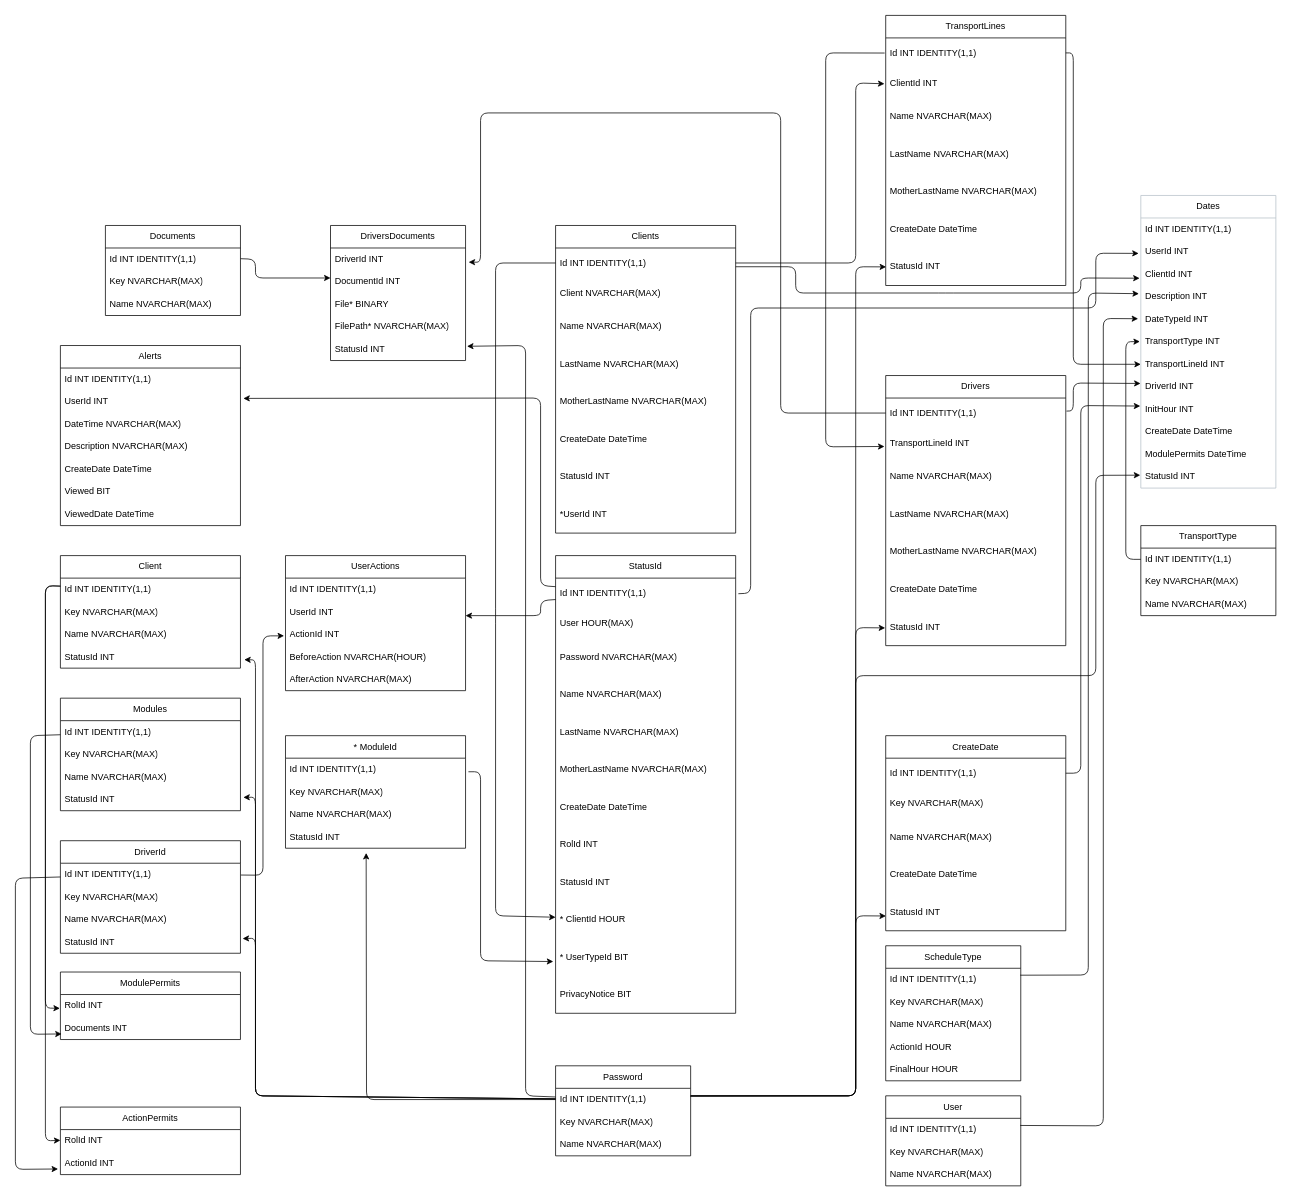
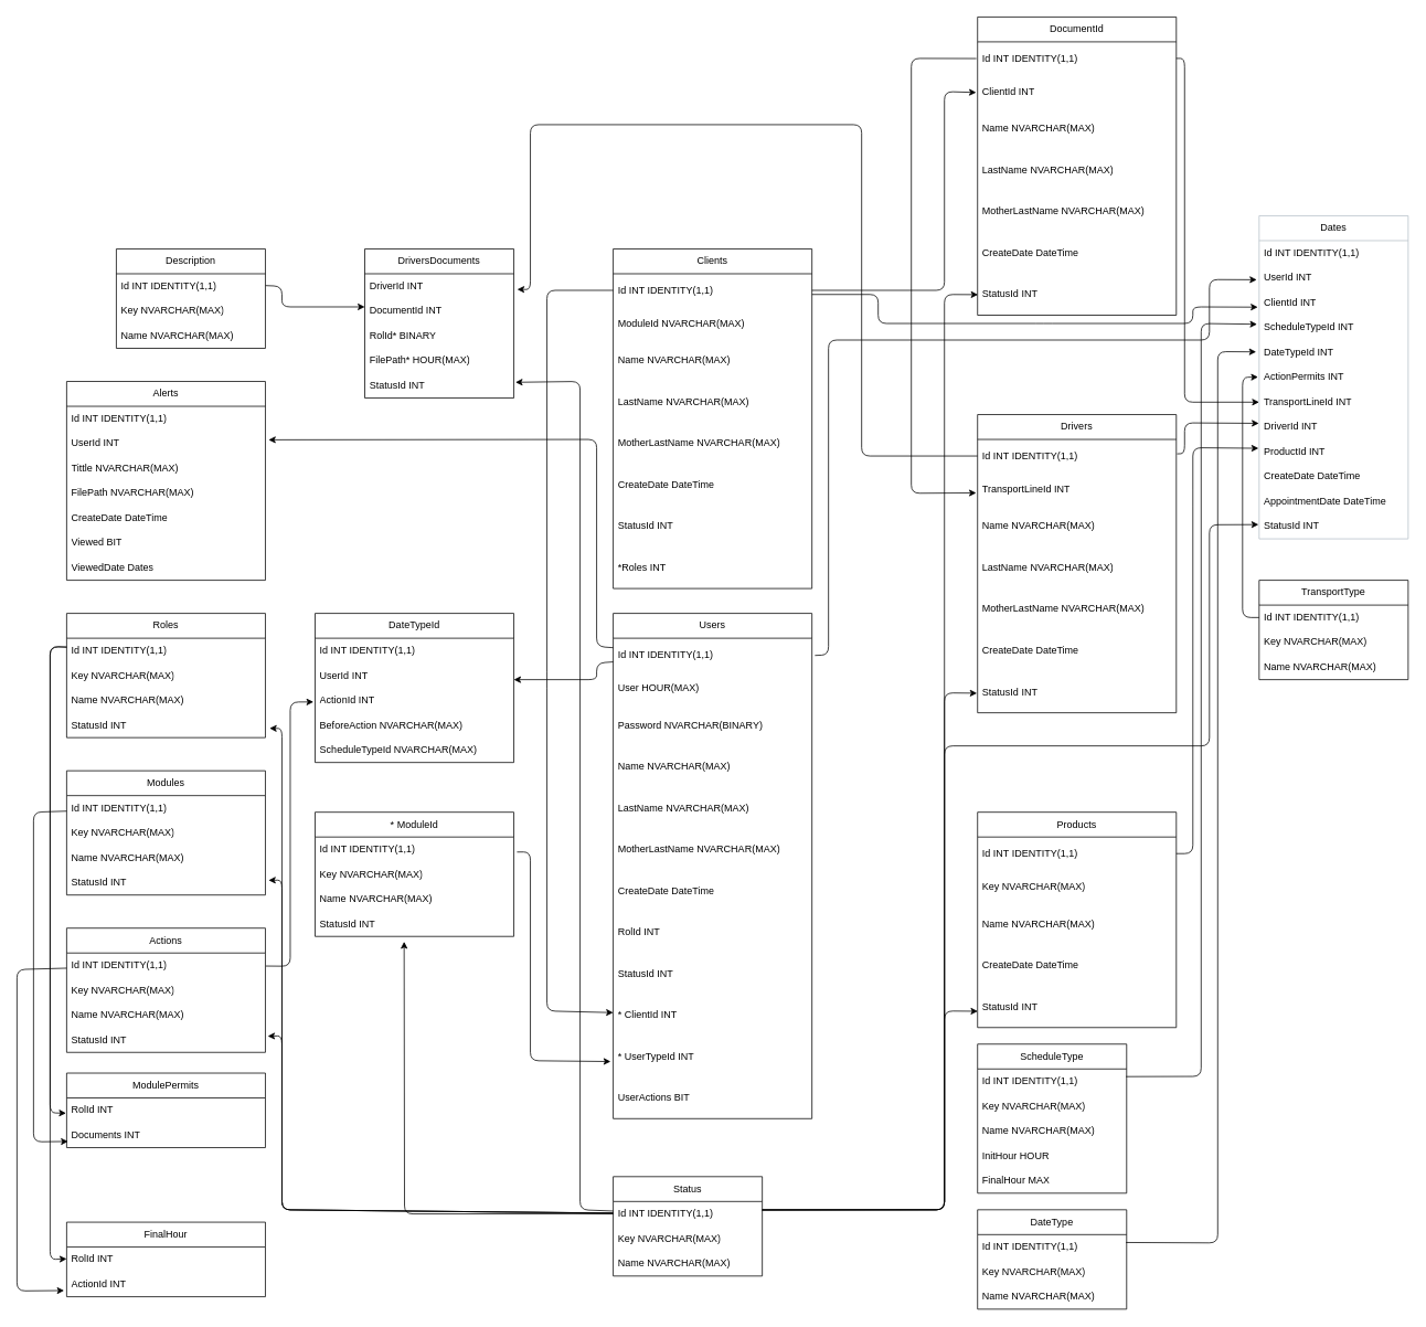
- <mxCell id="60" value="TransportLines" style="swimlane;fontStyle=0;childLayout=stackLayout;horizontal=1;startSize=30;horizontalStack=0;resizeParent=1;resizeParentMax=0;resizeLast=0;collapsible=1;marginBottom=0;whiteSpace=wrap;html=1;" parent="1" vertex="1"><mxGeometry x="1180" y="20" width="240" height="360" as="geometry" /></mxCell>
+ <mxCell id="60" value="DocumentId" style="swimlane;fontStyle=0;childLayout=stackLayout;horizontal=1;startSize=30;horizontalStack=0;resizeParent=1;resizeParentMax=0;resizeLast=0;collapsible=1;marginBottom=0;whiteSpace=wrap;html=1;" parent="1" vertex="1"><mxGeometry x="1180" y="20" width="240" height="360" as="geometry" /></mxCell>
- <mxCell id="114" value="Documents" style="swimlane;fontStyle=0;childLayout=stackLayout;horizontal=1;startSize=30;horizontalStack=0;resizeParent=1;resizeParentMax=0;resizeLast=0;collapsible=1;marginBottom=0;whiteSpace=wrap;html=1;" parent="1" vertex="1"><mxGeometry x="140" y="300" width="180" height="120" as="geometry" /></mxCell>
+ <mxCell id="114" value="Description" style="swimlane;fontStyle=0;childLayout=stackLayout;horizontal=1;startSize=30;horizontalStack=0;resizeParent=1;resizeParentMax=0;resizeLast=0;collapsible=1;marginBottom=0;whiteSpace=wrap;html=1;" parent="1" vertex="1"><mxGeometry x="140" y="300" width="180" height="120" as="geometry" /></mxCell>
- <mxCell id="42" value="Client NVARCHAR(MAX)" style="text;strokeColor=none;fillColor=none;align=left;verticalAlign=middle;spacingLeft=4;spacingRight=4;overflow=hidden;points=[[0,0.5],[1,0.5]];portConstraint=eastwest;rotatable=0;whiteSpace=wrap;html=1;" parent="40" vertex="1"><mxGeometry y="70" width="240" height="40" as="geometry" /></mxCell>
+ <mxCell id="42" value="ModuleId NVARCHAR(MAX)" style="text;strokeColor=none;fillColor=none;align=left;verticalAlign=middle;spacingLeft=4;spacingRight=4;overflow=hidden;points=[[0,0.5],[1,0.5]];portConstraint=eastwest;rotatable=0;whiteSpace=wrap;html=1;" parent="40" vertex="1"><mxGeometry y="70" width="240" height="40" as="geometry" /></mxCell>
- <mxCell id="105" value="Description INT" style="text;strokeColor=none;fillColor=none;align=left;verticalAlign=middle;spacingLeft=4;spacingRight=4;overflow=hidden;points=[[0,0.5],[1,0.5]];portConstraint=eastwest;rotatable=0;whiteSpace=wrap;html=1;" parent="101" vertex="1"><mxGeometry y="120" width="180" height="30" as="geometry" /></mxCell>
+ <mxCell id="105" value="ScheduleTypeId INT" style="text;strokeColor=none;fillColor=none;align=left;verticalAlign=middle;spacingLeft=4;spacingRight=4;overflow=hidden;points=[[0,0.5],[1,0.5]];portConstraint=eastwest;rotatable=0;whiteSpace=wrap;html=1;" parent="101" vertex="1"><mxGeometry y="120" width="180" height="30" as="geometry" /></mxCell>
- <mxCell id="121" value="File* BINARY" style="text;strokeColor=none;fillColor=none;align=left;verticalAlign=middle;spacingLeft=4;spacingRight=4;overflow=hidden;points=[[0,0.5],[1,0.5]];portConstraint=eastwest;rotatable=0;whiteSpace=wrap;html=1;" parent="118" vertex="1"><mxGeometry y="90" width="180" height="30" as="geometry" /></mxCell>
+ <mxCell id="121" value="RolId* BINARY" style="text;strokeColor=none;fillColor=none;align=left;verticalAlign=middle;spacingLeft=4;spacingRight=4;overflow=hidden;points=[[0,0.5],[1,0.5]];portConstraint=eastwest;rotatable=0;whiteSpace=wrap;html=1;" parent="118" vertex="1"><mxGeometry y="90" width="180" height="30" as="geometry" /></mxCell>
- <mxCell id="122" value="FilePath* NVARCHAR(MAX)" style="text;strokeColor=none;fillColor=none;align=left;verticalAlign=middle;spacingLeft=4;spacingRight=4;overflow=hidden;points=[[0,0.5],[1,0.5]];portConstraint=eastwest;rotatable=0;whiteSpace=wrap;html=1;" parent="118" vertex="1"><mxGeometry y="120" width="180" height="30" as="geometry" /></mxCell>
+ <mxCell id="122" value="FilePath* HOUR(MAX)" style="text;strokeColor=none;fillColor=none;align=left;verticalAlign=middle;spacingLeft=4;spacingRight=4;overflow=hidden;points=[[0,0.5],[1,0.5]];portConstraint=eastwest;rotatable=0;whiteSpace=wrap;html=1;" parent="118" vertex="1"><mxGeometry y="120" width="180" height="30" as="geometry" /></mxCell>
- <mxCell id="107" value="TransportType INT" style="text;strokeColor=none;fillColor=none;align=left;verticalAlign=middle;spacingLeft=4;spacingRight=4;overflow=hidden;points=[[0,0.5],[1,0.5]];portConstraint=eastwest;rotatable=0;whiteSpace=wrap;html=1;" parent="101" vertex="1"><mxGeometry y="180" width="180" height="30" as="geometry" /></mxCell>
+ <mxCell id="107" value="ActionPermits INT" style="text;strokeColor=none;fillColor=none;align=left;verticalAlign=middle;spacingLeft=4;spacingRight=4;overflow=hidden;points=[[0,0.5],[1,0.5]];portConstraint=eastwest;rotatable=0;whiteSpace=wrap;html=1;" parent="101" vertex="1"><mxGeometry y="180" width="180" height="30" as="geometry" /></mxCell>
- <mxCell id="110" value="InitHour INT" style="text;strokeColor=none;fillColor=none;align=left;verticalAlign=middle;spacingLeft=4;spacingRight=4;overflow=hidden;points=[[0,0.5],[1,0.5]];portConstraint=eastwest;rotatable=0;whiteSpace=wrap;html=1;" parent="101" vertex="1"><mxGeometry y="270" width="180" height="30" as="geometry" /></mxCell>
+ <mxCell id="110" value="ProductId INT" style="text;strokeColor=none;fillColor=none;align=left;verticalAlign=middle;spacingLeft=4;spacingRight=4;overflow=hidden;points=[[0,0.5],[1,0.5]];portConstraint=eastwest;rotatable=0;whiteSpace=wrap;html=1;" parent="101" vertex="1"><mxGeometry y="270" width="180" height="30" as="geometry" /></mxCell>
- <mxCell id="79" value="DateTime NVARCHAR(MAX)" style="text;strokeColor=none;fillColor=none;align=left;verticalAlign=middle;spacingLeft=4;spacingRight=4;overflow=hidden;points=[[0,0.5],[1,0.5]];portConstraint=eastwest;rotatable=0;whiteSpace=wrap;html=1;" parent="76" vertex="1"><mxGeometry y="90" width="240" height="30" as="geometry" /></mxCell>
+ <mxCell id="79" value="Tittle NVARCHAR(MAX)" style="text;strokeColor=none;fillColor=none;align=left;verticalAlign=middle;spacingLeft=4;spacingRight=4;overflow=hidden;points=[[0,0.5],[1,0.5]];portConstraint=eastwest;rotatable=0;whiteSpace=wrap;html=1;" parent="76" vertex="1"><mxGeometry y="90" width="240" height="30" as="geometry" /></mxCell>
- <mxCell id="80" value="Description NVARCHAR(MAX)" style="text;strokeColor=none;fillColor=none;align=left;verticalAlign=middle;spacingLeft=4;spacingRight=4;overflow=hidden;points=[[0,0.5],[1,0.5]];portConstraint=eastwest;rotatable=0;whiteSpace=wrap;html=1;" parent="76" vertex="1"><mxGeometry y="120" width="240" height="30" as="geometry" /></mxCell>
+ <mxCell id="80" value="FilePath NVARCHAR(MAX)" style="text;strokeColor=none;fillColor=none;align=left;verticalAlign=middle;spacingLeft=4;spacingRight=4;overflow=hidden;points=[[0,0.5],[1,0.5]];portConstraint=eastwest;rotatable=0;whiteSpace=wrap;html=1;" parent="76" vertex="1"><mxGeometry y="120" width="240" height="30" as="geometry" /></mxCell>
- <mxCell id="112" value="ModulePermits DateTime" style="text;strokeColor=none;fillColor=none;align=left;verticalAlign=middle;spacingLeft=4;spacingRight=4;overflow=hidden;points=[[0,0.5],[1,0.5]];portConstraint=eastwest;rotatable=0;whiteSpace=wrap;html=1;" parent="101" vertex="1"><mxGeometry y="330" width="180" height="30" as="geometry" /></mxCell>
+ <mxCell id="112" value="AppointmentDate DateTime" style="text;strokeColor=none;fillColor=none;align=left;verticalAlign=middle;spacingLeft=4;spacingRight=4;overflow=hidden;points=[[0,0.5],[1,0.5]];portConstraint=eastwest;rotatable=0;whiteSpace=wrap;html=1;" parent="101" vertex="1"><mxGeometry y="330" width="180" height="30" as="geometry" /></mxCell>
- <mxCell id="83" value="ViewedDate DateTime" style="text;strokeColor=none;fillColor=none;align=left;verticalAlign=middle;spacingLeft=4;spacingRight=4;overflow=hidden;points=[[0,0.5],[1,0.5]];portConstraint=eastwest;rotatable=0;whiteSpace=wrap;html=1;" parent="76" vertex="1"><mxGeometry y="210" width="240" height="30" as="geometry" /></mxCell>
+ <mxCell id="83" value="ViewedDate Dates" style="text;strokeColor=none;fillColor=none;align=left;verticalAlign=middle;spacingLeft=4;spacingRight=4;overflow=hidden;points=[[0,0.5],[1,0.5]];portConstraint=eastwest;rotatable=0;whiteSpace=wrap;html=1;" parent="76" vertex="1"><mxGeometry y="210" width="240" height="30" as="geometry" /></mxCell>
- <mxCell id="48" value="*UserId INT" style="text;strokeColor=none;fillColor=none;align=left;verticalAlign=middle;spacingLeft=4;spacingRight=4;overflow=hidden;points=[[0,0.5],[1,0.5]];portConstraint=eastwest;rotatable=0;whiteSpace=wrap;html=1;" parent="40" vertex="1"><mxGeometry y="360" width="240" height="50" as="geometry" /></mxCell>
+ <mxCell id="48" value="*Roles INT" style="text;strokeColor=none;fillColor=none;align=left;verticalAlign=middle;spacingLeft=4;spacingRight=4;overflow=hidden;points=[[0,0.5],[1,0.5]];portConstraint=eastwest;rotatable=0;whiteSpace=wrap;html=1;" parent="40" vertex="1"><mxGeometry y="360" width="240" height="50" as="geometry" /></mxCell>
- <mxCell id="15" value="Client" style="swimlane;fontStyle=0;childLayout=stackLayout;horizontal=1;startSize=30;horizontalStack=0;resizeParent=1;resizeParentMax=0;resizeLast=0;collapsible=1;marginBottom=0;whiteSpace=wrap;html=1;" parent="1" vertex="1"><mxGeometry x="80" y="740" width="240" height="150" as="geometry" /></mxCell>
+ <mxCell id="15" value="Roles" style="swimlane;fontStyle=0;childLayout=stackLayout;horizontal=1;startSize=30;horizontalStack=0;resizeParent=1;resizeParentMax=0;resizeLast=0;collapsible=1;marginBottom=0;whiteSpace=wrap;html=1;" parent="1" vertex="1"><mxGeometry x="80" y="740" width="240" height="150" as="geometry" /></mxCell>
- <mxCell id="54" value="UserActions" style="swimlane;fontStyle=0;childLayout=stackLayout;horizontal=1;startSize=30;horizontalStack=0;resizeParent=1;resizeParentMax=0;resizeLast=0;collapsible=1;marginBottom=0;whiteSpace=wrap;html=1;" parent="1" vertex="1"><mxGeometry x="380" y="740" width="240" height="180" as="geometry" /></mxCell>
+ <mxCell id="54" value="DateTypeId" style="swimlane;fontStyle=0;childLayout=stackLayout;horizontal=1;startSize=30;horizontalStack=0;resizeParent=1;resizeParentMax=0;resizeLast=0;collapsible=1;marginBottom=0;whiteSpace=wrap;html=1;" parent="1" vertex="1"><mxGeometry x="380" y="740" width="240" height="180" as="geometry" /></mxCell>
- <mxCell id="2" value="StatusId" style="swimlane;fontStyle=0;childLayout=stackLayout;horizontal=1;startSize=30;horizontalStack=0;resizeParent=1;resizeParentMax=0;resizeLast=0;collapsible=1;marginBottom=0;whiteSpace=wrap;html=1;" parent="1" vertex="1"><mxGeometry x="740" y="740" width="240" height="610" as="geometry" /></mxCell>
+ <mxCell id="2" value="Users" style="swimlane;fontStyle=0;childLayout=stackLayout;horizontal=1;startSize=30;horizontalStack=0;resizeParent=1;resizeParentMax=0;resizeLast=0;collapsible=1;marginBottom=0;whiteSpace=wrap;html=1;" parent="1" vertex="1"><mxGeometry x="740" y="740" width="240" height="610" as="geometry" /></mxCell>
- <mxCell id="58" value="BeforeAction NVARCHAR(HOUR)" style="text;strokeColor=none;fillColor=none;align=left;verticalAlign=middle;spacingLeft=4;spacingRight=4;overflow=hidden;points=[[0,0.5],[1,0.5]];portConstraint=eastwest;rotatable=0;whiteSpace=wrap;html=1;" parent="54" vertex="1"><mxGeometry y="120" width="240" height="30" as="geometry" /></mxCell>
+ <mxCell id="58" value="BeforeAction NVARCHAR(MAX)" style="text;strokeColor=none;fillColor=none;align=left;verticalAlign=middle;spacingLeft=4;spacingRight=4;overflow=hidden;points=[[0,0.5],[1,0.5]];portConstraint=eastwest;rotatable=0;whiteSpace=wrap;html=1;" parent="54" vertex="1"><mxGeometry y="120" width="240" height="30" as="geometry" /></mxCell>
- <mxCell id="5" value="Password NVARCHAR(MAX)" style="text;strokeColor=none;fillColor=none;align=left;verticalAlign=middle;spacingLeft=4;spacingRight=4;overflow=hidden;points=[[0,0.5],[1,0.5]];portConstraint=eastwest;rotatable=0;whiteSpace=wrap;html=1;" parent="2" vertex="1"><mxGeometry y="110" width="240" height="50" as="geometry" /></mxCell>
+ <mxCell id="5" value="Password NVARCHAR(BINARY)" style="text;strokeColor=none;fillColor=none;align=left;verticalAlign=middle;spacingLeft=4;spacingRight=4;overflow=hidden;points=[[0,0.5],[1,0.5]];portConstraint=eastwest;rotatable=0;whiteSpace=wrap;html=1;" parent="2" vertex="1"><mxGeometry y="110" width="240" height="50" as="geometry" /></mxCell>
- <mxCell id="59" value="AfterAction NVARCHAR(MAX)" style="text;strokeColor=none;fillColor=none;align=left;verticalAlign=middle;spacingLeft=4;spacingRight=4;overflow=hidden;points=[[0,0.5],[1,0.5]];portConstraint=eastwest;rotatable=0;whiteSpace=wrap;html=1;" parent="54" vertex="1"><mxGeometry y="150" width="240" height="30" as="geometry" /></mxCell>
+ <mxCell id="59" value="ScheduleTypeId NVARCHAR(MAX)" style="text;strokeColor=none;fillColor=none;align=left;verticalAlign=middle;spacingLeft=4;spacingRight=4;overflow=hidden;points=[[0,0.5],[1,0.5]];portConstraint=eastwest;rotatable=0;whiteSpace=wrap;html=1;" parent="54" vertex="1"><mxGeometry y="150" width="240" height="30" as="geometry" /></mxCell>
- <mxCell id="90" value="CreateDate" style="swimlane;fontStyle=0;childLayout=stackLayout;horizontal=1;startSize=30;horizontalStack=0;resizeParent=1;resizeParentMax=0;resizeLast=0;collapsible=1;marginBottom=0;whiteSpace=wrap;html=1;" parent="1" vertex="1"><mxGeometry x="1180" y="980" width="240" height="260" as="geometry" /></mxCell>
+ <mxCell id="90" value="Products" style="swimlane;fontStyle=0;childLayout=stackLayout;horizontal=1;startSize=30;horizontalStack=0;resizeParent=1;resizeParentMax=0;resizeLast=0;collapsible=1;marginBottom=0;whiteSpace=wrap;html=1;" parent="1" vertex="1"><mxGeometry x="1180" y="980" width="240" height="260" as="geometry" /></mxCell>
- <mxCell id="32" value="DriverId" style="swimlane;fontStyle=0;childLayout=stackLayout;horizontal=1;startSize=30;horizontalStack=0;resizeParent=1;resizeParentMax=0;resizeLast=0;collapsible=1;marginBottom=0;whiteSpace=wrap;html=1;" parent="1" vertex="1"><mxGeometry x="80" y="1120" width="240" height="150" as="geometry" /></mxCell>
+ <mxCell id="32" value="Actions" style="swimlane;fontStyle=0;childLayout=stackLayout;horizontal=1;startSize=30;horizontalStack=0;resizeParent=1;resizeParentMax=0;resizeLast=0;collapsible=1;marginBottom=0;whiteSpace=wrap;html=1;" parent="1" vertex="1"><mxGeometry x="80" y="1120" width="240" height="150" as="geometry" /></mxCell>
- <mxCell id="12" value="* ClientId HOUR" style="text;fillColor=none;align=left;verticalAlign=middle;spacingLeft=4;spacingRight=4;overflow=hidden;points=[[0,0.5],[1,0.5]];portConstraint=eastwest;rotatable=0;whiteSpace=wrap;html=1;" parent="2" vertex="1"><mxGeometry y="460" width="240" height="50" as="geometry" /></mxCell>
+ <mxCell id="12" value="* ClientId INT" style="text;fillColor=none;align=left;verticalAlign=middle;spacingLeft=4;spacingRight=4;overflow=hidden;points=[[0,0.5],[1,0.5]];portConstraint=eastwest;rotatable=0;whiteSpace=wrap;html=1;" parent="2" vertex="1"><mxGeometry y="460" width="240" height="50" as="geometry" /></mxCell>
- <mxCell id="13" value="* UserTypeId BIT" style="text;align=left;verticalAlign=middle;spacingLeft=4;spacingRight=4;overflow=hidden;points=[[0,0.5],[1,0.5]];portConstraint=eastwest;rotatable=0;whiteSpace=wrap;html=1;" parent="2" vertex="1"><mxGeometry y="510" width="240" height="50" as="geometry" /></mxCell>
+ <mxCell id="13" value="* UserTypeId INT" style="text;align=left;verticalAlign=middle;spacingLeft=4;spacingRight=4;overflow=hidden;points=[[0,0.5],[1,0.5]];portConstraint=eastwest;rotatable=0;whiteSpace=wrap;html=1;" parent="2" vertex="1"><mxGeometry y="510" width="240" height="50" as="geometry" /></mxCell>
- <mxCell id="14" value="PrivacyNotice BIT" style="text;align=left;verticalAlign=middle;spacingLeft=4;spacingRight=4;overflow=hidden;points=[[0,0.5],[1,0.5]];portConstraint=eastwest;rotatable=0;whiteSpace=wrap;html=1;" parent="2" vertex="1"><mxGeometry y="560" width="240" height="50" as="geometry" /></mxCell>
+ <mxCell id="14" value="UserActions BIT" style="text;align=left;verticalAlign=middle;spacingLeft=4;spacingRight=4;overflow=hidden;points=[[0,0.5],[1,0.5]];portConstraint=eastwest;rotatable=0;whiteSpace=wrap;html=1;" parent="2" vertex="1"><mxGeometry y="560" width="240" height="50" as="geometry" /></mxCell>
- <mxCell id="88" value="ActionId HOUR" style="text;strokeColor=none;fillColor=none;align=left;verticalAlign=middle;spacingLeft=4;spacingRight=4;overflow=hidden;points=[[0,0.5],[1,0.5]];portConstraint=eastwest;rotatable=0;whiteSpace=wrap;html=1;" parent="84" vertex="1"><mxGeometry y="120" width="180" height="30" as="geometry" /></mxCell>
+ <mxCell id="88" value="InitHour HOUR" style="text;strokeColor=none;fillColor=none;align=left;verticalAlign=middle;spacingLeft=4;spacingRight=4;overflow=hidden;points=[[0,0.5],[1,0.5]];portConstraint=eastwest;rotatable=0;whiteSpace=wrap;html=1;" parent="84" vertex="1"><mxGeometry y="120" width="180" height="30" as="geometry" /></mxCell>
- <mxCell id="89" value="FinalHour HOUR" style="text;strokeColor=none;fillColor=none;align=left;verticalAlign=middle;spacingLeft=4;spacingRight=4;overflow=hidden;points=[[0,0.5],[1,0.5]];portConstraint=eastwest;rotatable=0;whiteSpace=wrap;html=1;" parent="84" vertex="1"><mxGeometry y="150" width="180" height="30" as="geometry" /></mxCell>
+ <mxCell id="89" value="FinalHour MAX" style="text;strokeColor=none;fillColor=none;align=left;verticalAlign=middle;spacingLeft=4;spacingRight=4;overflow=hidden;points=[[0,0.5],[1,0.5]];portConstraint=eastwest;rotatable=0;whiteSpace=wrap;html=1;" parent="84" vertex="1"><mxGeometry y="150" width="180" height="30" as="geometry" /></mxCell>
- <mxCell id="20" value="Password" style="swimlane;fontStyle=0;childLayout=stackLayout;horizontal=1;startSize=30;horizontalStack=0;resizeParent=1;resizeParentMax=0;resizeLast=0;collapsible=1;marginBottom=0;whiteSpace=wrap;html=1;" parent="1" vertex="1"><mxGeometry x="740" y="1420" width="180" height="120" as="geometry" /></mxCell>
+ <mxCell id="20" value="Status" style="swimlane;fontStyle=0;childLayout=stackLayout;horizontal=1;startSize=30;horizontalStack=0;resizeParent=1;resizeParentMax=0;resizeLast=0;collapsible=1;marginBottom=0;whiteSpace=wrap;html=1;" parent="1" vertex="1"><mxGeometry x="740" y="1420" width="180" height="120" as="geometry" /></mxCell>
- <mxCell id="97" value="User" style="swimlane;fontStyle=0;childLayout=stackLayout;horizontal=1;startSize=30;horizontalStack=0;resizeParent=1;resizeParentMax=0;resizeLast=0;collapsible=1;marginBottom=0;whiteSpace=wrap;html=1;" parent="1" vertex="1"><mxGeometry x="1180" y="1460" width="180" height="120" as="geometry" /></mxCell>
+ <mxCell id="97" value="DateType" style="swimlane;fontStyle=0;childLayout=stackLayout;horizontal=1;startSize=30;horizontalStack=0;resizeParent=1;resizeParentMax=0;resizeLast=0;collapsible=1;marginBottom=0;whiteSpace=wrap;html=1;" parent="1" vertex="1"><mxGeometry x="1180" y="1460" width="180" height="120" as="geometry" /></mxCell>
- <mxCell id="37" value="ActionPermits" style="swimlane;fontStyle=0;childLayout=stackLayout;horizontal=1;startSize=30;horizontalStack=0;resizeParent=1;resizeParentMax=0;resizeLast=0;collapsible=1;marginBottom=0;whiteSpace=wrap;html=1;" parent="1" vertex="1"><mxGeometry x="80" y="1475" width="240" height="90" as="geometry" /></mxCell>
+ <mxCell id="37" value="FinalHour" style="swimlane;fontStyle=0;childLayout=stackLayout;horizontal=1;startSize=30;horizontalStack=0;resizeParent=1;resizeParentMax=0;resizeLast=0;collapsible=1;marginBottom=0;whiteSpace=wrap;html=1;" parent="1" vertex="1"><mxGeometry x="80" y="1475" width="240" height="90" as="geometry" /></mxCell>
